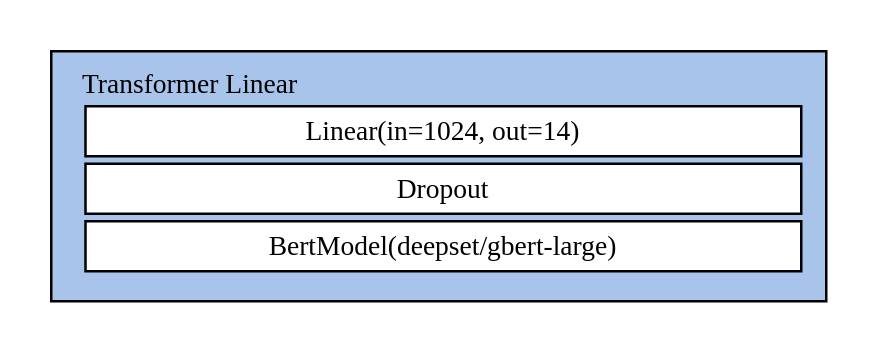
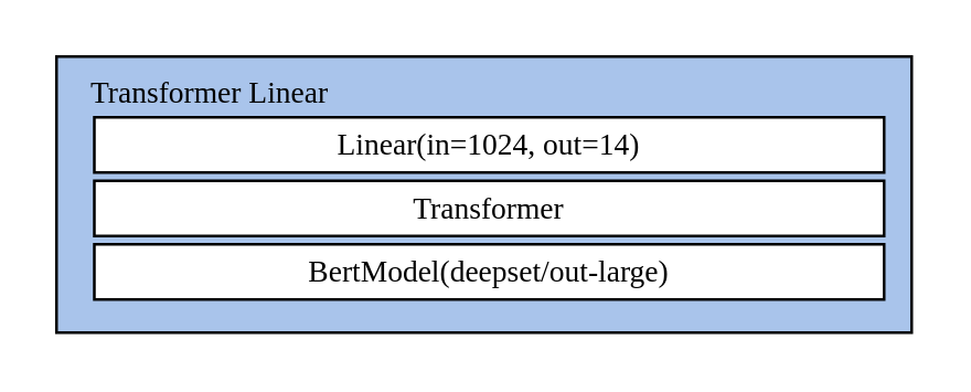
- <mxCell id="4" value="&lt;font style=&quot;font-size: 11px;&quot;&gt;&lt;span style=&quot;font-size: 11px;&quot;&gt;Dropout&lt;br style=&quot;font-size: 11px;&quot;&gt;&lt;/span&gt;&lt;/font&gt;" style="rounded=0;whiteSpace=wrap;html=1;fontSize=11;fontFamily=Times New Roman;" parent="1" vertex="1"><mxGeometry x="33.7" y="65" width="286.3" height="20" as="geometry" /></mxCell>
+ <mxCell id="4" value="&lt;font style=&quot;font-size: 11px;&quot;&gt;&lt;span style=&quot;font-size: 11px;&quot;&gt;Transformer&lt;br style=&quot;font-size: 11px;&quot;&gt;&lt;/span&gt;&lt;/font&gt;" style="rounded=0;whiteSpace=wrap;html=1;fontSize=11;fontFamily=Times New Roman;" parent="1" vertex="1"><mxGeometry x="33.7" y="65" width="286.3" height="20" as="geometry" /></mxCell>
- <mxCell id="5" value="&lt;font style=&quot;font-size: 11px&quot;&gt;&lt;span style=&quot;font-size: 11px&quot;&gt;BertModel(deepset/gbert-large)&lt;br style=&quot;font-size: 11px&quot;&gt;&lt;/span&gt;&lt;/font&gt;" style="rounded=0;whiteSpace=wrap;html=1;fontSize=11;fontFamily=Times New Roman;" parent="1" vertex="1"><mxGeometry x="33.7" y="88" width="286.3" height="20" as="geometry" /></mxCell>
+ <mxCell id="5" value="&lt;font style=&quot;font-size: 11px&quot;&gt;&lt;span style=&quot;font-size: 11px&quot;&gt;BertModel(deepset/out-large)&lt;br style=&quot;font-size: 11px&quot;&gt;&lt;/span&gt;&lt;/font&gt;" style="rounded=0;whiteSpace=wrap;html=1;fontSize=11;fontFamily=Times New Roman;" parent="1" vertex="1"><mxGeometry x="33.7" y="88" width="286.3" height="20" as="geometry" /></mxCell>
